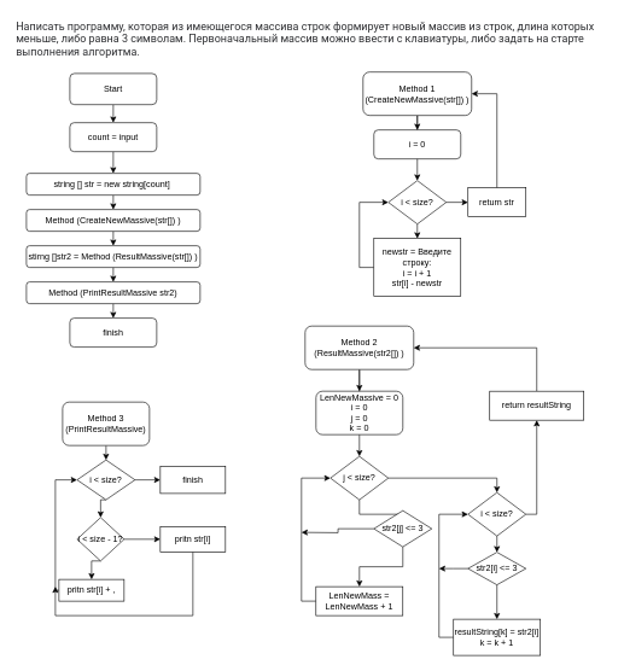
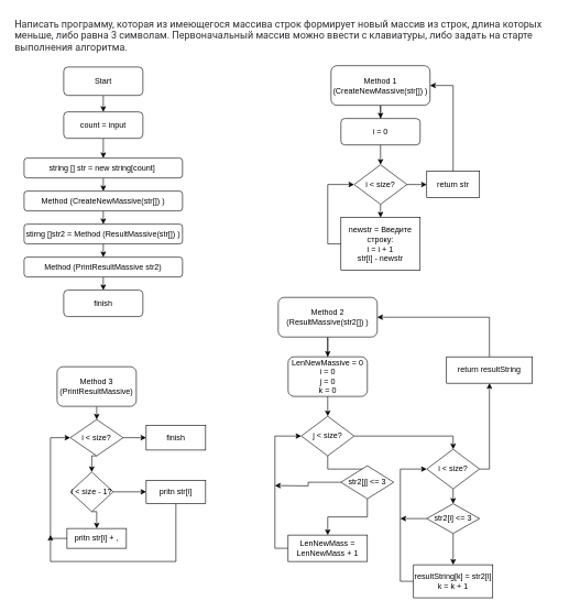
- <mxCell id="45" value="pritn str[i] + ," style="rounded=0;whiteSpace=wrap;html=1;" vertex="1" parent="1"><mxGeometry x="81" y="800" width="90" height="30" as="geometry" /></mxCell>
+ <mxCell id="45" value="pritn str[i] + ," style="rounded=0;whiteSpace=wrap;html=1;" vertex="1" parent="1"><mxGeometry x="101" y="800" width="90" height="30" as="geometry" /></mxCell>
